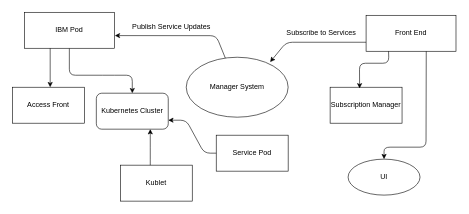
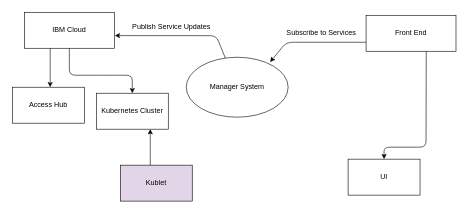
- <mxCell id="5" value="IBM Pod" style="rounded=0;whiteSpace=wrap;html=1;" parent="1" vertex="1"><mxGeometry x="40" y="20" width="150" height="60" as="geometry" /></mxCell>
+ <mxCell id="5" value="IBM Cloud" style="rounded=0;whiteSpace=wrap;html=1;" parent="1" vertex="1"><mxGeometry x="40" y="20" width="150" height="60" as="geometry" /></mxCell>
- <mxCell id="13" value="" style="endArrow=classic;html=1;exitX=0.25;exitY=1;exitDx=0;exitDy=0;entryX=0.41;entryY=0.032;entryDx=0;entryDy=0;entryPerimeter=0;" parent="1" source="4" target="11" edge="1"><mxGeometry width="50" height="50" relative="1" as="geometry"><mxPoint x="640" y="82.5" as="sourcePoint" /><mxPoint x="717.5" y="207.5" as="targetPoint" /><Array as="points"><mxPoint x="648" y="105" /><mxPoint x="599" y="105" /></Array></mxGeometry></mxCell>
- <mxCell id="19" value="Access Front" style="rounded=0;whiteSpace=wrap;html=1;" vertex="1" parent="1"><mxGeometry x="20" y="145" width="120" height="60" as="geometry" /></mxCell>
+ <mxCell id="19" value="Access Hub" style="rounded=0;whiteSpace=wrap;html=1;" vertex="1" parent="1"><mxGeometry x="20" y="145" width="120" height="60" as="geometry" /></mxCell>
- <mxCell id="11" value="Subscription Manager" style="rounded=0;whiteSpace=wrap;html=1;" parent="1" vertex="1"><mxGeometry x="550" y="145" width="120" height="60" as="geometry" /></mxCell>
- <mxCell id="10" value="Kubernetes Cluster" style="whiteSpace=wrap;html=1;rounded=1;" parent="1" vertex="1"><mxGeometry x="160" y="155" width="120" height="60" as="geometry" /></mxCell>
+ <mxCell id="10" value="Kubernetes Cluster" style="rounded=0;whiteSpace=wrap;html=1;" parent="1" vertex="1"><mxGeometry x="160" y="155" width="120" height="60" as="geometry" /></mxCell>
- <mxCell id="18" value="" style="endArrow=classic;html=1;entryX=1;entryY=0.75;entryDx=0;entryDy=0;exitX=0;exitY=0.5;exitDx=0;exitDy=0;" parent="1" source="17" target="10" edge="1"><mxGeometry width="50" height="50" relative="1" as="geometry"><mxPoint x="355" y="405" as="sourcePoint" /><mxPoint x="405" y="355" as="targetPoint" /><Array as="points"><mxPoint x="340" y="255" /><mxPoint x="310" y="200" /></Array></mxGeometry></mxCell>
- <mxCell id="17" value="Service Pod" style="rounded=0;whiteSpace=wrap;html=1;" parent="1" vertex="1"><mxGeometry x="360" y="225" width="120" height="60" as="geometry" /></mxCell>
- <mxCell id="12" value="UI" style="ellipse;whiteSpace=wrap;html=1;" parent="1" vertex="1"><mxGeometry x="580" y="265" width="120" height="60" as="geometry" /></mxCell>
+ <mxCell id="12" value="UI" style="rounded=0;whiteSpace=wrap;html=1;" parent="1" vertex="1"><mxGeometry x="580" y="265" width="120" height="60" as="geometry" /></mxCell>
- <mxCell id="15" value="Kublet" style="rounded=0;whiteSpace=wrap;html=1;" parent="1" vertex="1"><mxGeometry x="200" y="275" width="120" height="60" as="geometry" /></mxCell>
+ <mxCell id="15" value="Kublet" style="rounded=0;whiteSpace=wrap;html=1;fillColor=#e1d5e7;" parent="1" vertex="1"><mxGeometry x="200" y="275" width="120" height="60" as="geometry" /></mxCell>
